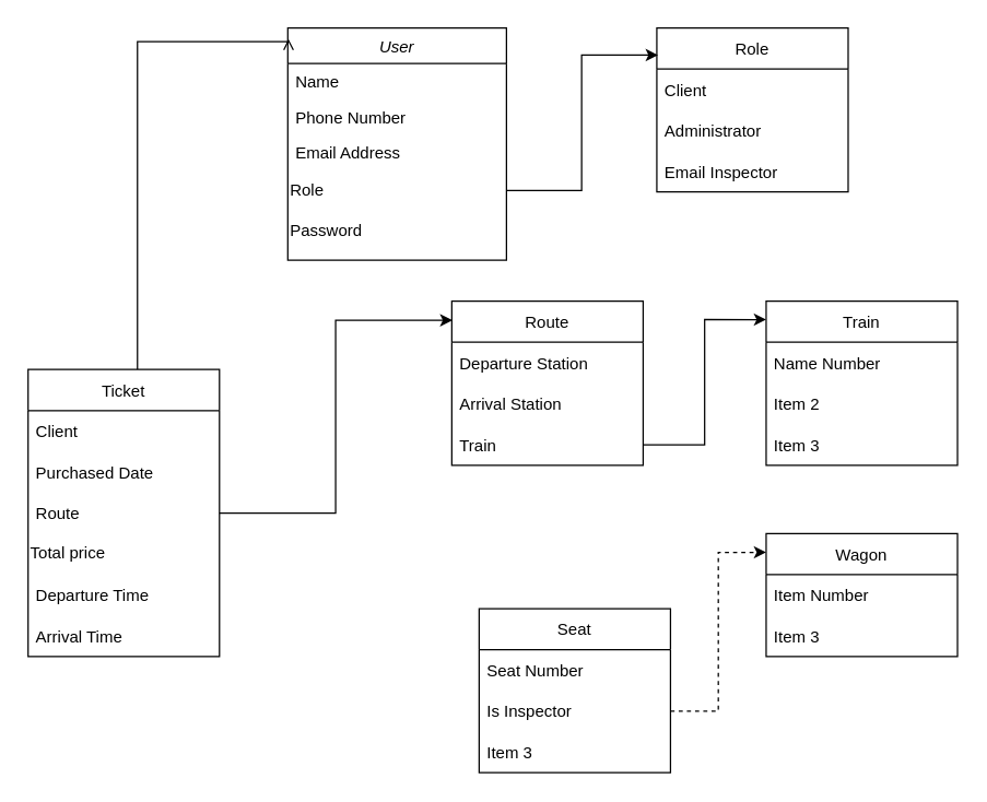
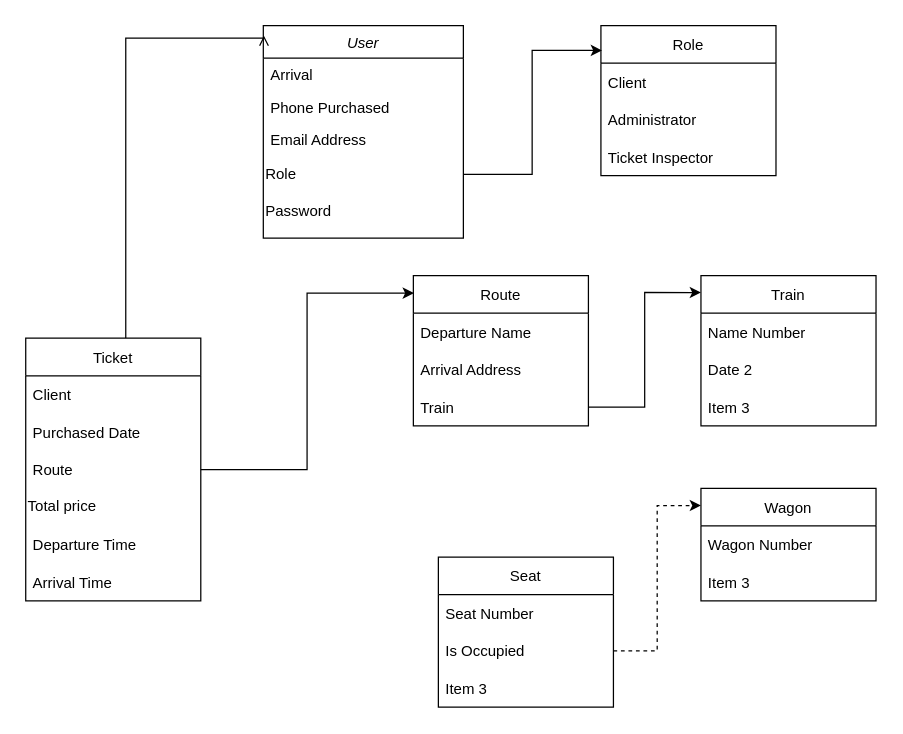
- <mxCell id="3" value="Name" style="text;align=left;verticalAlign=top;spacingLeft=4;spacingRight=4;overflow=hidden;rotatable=0;points=[[0,0.5],[1,0.5]];portConstraint=eastwest;" parent="2" vertex="1"><mxGeometry y="26" width="160" height="26" as="geometry" /></mxCell>
+ <mxCell id="3" value="Arrival" style="text;align=left;verticalAlign=top;spacingLeft=4;spacingRight=4;overflow=hidden;rotatable=0;points=[[0,0.5],[1,0.5]];portConstraint=eastwest;" parent="2" vertex="1"><mxGeometry y="26" width="160" height="26" as="geometry" /></mxCell>
- <mxCell id="4" value="Phone Number" style="text;align=left;verticalAlign=top;spacingLeft=4;spacingRight=4;overflow=hidden;rotatable=0;points=[[0,0.5],[1,0.5]];portConstraint=eastwest;rounded=0;shadow=0;html=0;" parent="2" vertex="1"><mxGeometry y="52" width="160" height="26" as="geometry" /></mxCell>
+ <mxCell id="4" value="Phone Purchased" style="text;align=left;verticalAlign=top;spacingLeft=4;spacingRight=4;overflow=hidden;rotatable=0;points=[[0,0.5],[1,0.5]];portConstraint=eastwest;rounded=0;shadow=0;html=0;" parent="2" vertex="1"><mxGeometry y="52" width="160" height="26" as="geometry" /></mxCell>
- <mxCell id="11" value="Email Inspector" style="text;strokeColor=none;fillColor=none;align=left;verticalAlign=middle;spacingLeft=4;spacingRight=4;overflow=hidden;points=[[0,0.5],[1,0.5]];portConstraint=eastwest;rotatable=0;" vertex="1" parent="8"><mxGeometry y="90" width="140" height="30" as="geometry" /></mxCell>
+ <mxCell id="11" value="Ticket Inspector" style="text;strokeColor=none;fillColor=none;align=left;verticalAlign=middle;spacingLeft=4;spacingRight=4;overflow=hidden;points=[[0,0.5],[1,0.5]];portConstraint=eastwest;rotatable=0;" vertex="1" parent="8"><mxGeometry y="90" width="140" height="30" as="geometry" /></mxCell>
- <mxCell id="22" value="Departure Station" style="text;strokeColor=none;fillColor=none;align=left;verticalAlign=middle;spacingLeft=4;spacingRight=4;overflow=hidden;points=[[0,0.5],[1,0.5]];portConstraint=eastwest;rotatable=0;" vertex="1" parent="21"><mxGeometry y="30" width="140" height="30" as="geometry" /></mxCell>
+ <mxCell id="22" value="Departure Name" style="text;strokeColor=none;fillColor=none;align=left;verticalAlign=middle;spacingLeft=4;spacingRight=4;overflow=hidden;points=[[0,0.5],[1,0.5]];portConstraint=eastwest;rotatable=0;" vertex="1" parent="21"><mxGeometry y="30" width="140" height="30" as="geometry" /></mxCell>
- <mxCell id="23" value="Arrival Station" style="text;strokeColor=none;fillColor=none;align=left;verticalAlign=middle;spacingLeft=4;spacingRight=4;overflow=hidden;points=[[0,0.5],[1,0.5]];portConstraint=eastwest;rotatable=0;" vertex="1" parent="21"><mxGeometry y="60" width="140" height="30" as="geometry" /></mxCell>
+ <mxCell id="23" value="Arrival Address" style="text;strokeColor=none;fillColor=none;align=left;verticalAlign=middle;spacingLeft=4;spacingRight=4;overflow=hidden;points=[[0,0.5],[1,0.5]];portConstraint=eastwest;rotatable=0;" vertex="1" parent="21"><mxGeometry y="60" width="140" height="30" as="geometry" /></mxCell>
- <mxCell id="28" value="Item 2" style="text;strokeColor=none;fillColor=none;align=left;verticalAlign=middle;spacingLeft=4;spacingRight=4;overflow=hidden;points=[[0,0.5],[1,0.5]];portConstraint=eastwest;rotatable=0;" vertex="1" parent="26"><mxGeometry y="60" width="140" height="30" as="geometry" /></mxCell>
+ <mxCell id="28" value="Date 2" style="text;strokeColor=none;fillColor=none;align=left;verticalAlign=middle;spacingLeft=4;spacingRight=4;overflow=hidden;points=[[0,0.5],[1,0.5]];portConstraint=eastwest;rotatable=0;" vertex="1" parent="26"><mxGeometry y="60" width="140" height="30" as="geometry" /></mxCell>
- <mxCell id="32" value="Item Number" style="text;strokeColor=none;fillColor=none;align=left;verticalAlign=middle;spacingLeft=4;spacingRight=4;overflow=hidden;points=[[0,0.5],[1,0.5]];portConstraint=eastwest;rotatable=0;" vertex="1" parent="31"><mxGeometry y="30" width="140" height="30" as="geometry" /></mxCell>
+ <mxCell id="32" value="Wagon Number" style="text;strokeColor=none;fillColor=none;align=left;verticalAlign=middle;spacingLeft=4;spacingRight=4;overflow=hidden;points=[[0,0.5],[1,0.5]];portConstraint=eastwest;rotatable=0;" vertex="1" parent="31"><mxGeometry y="30" width="140" height="30" as="geometry" /></mxCell>
- <mxCell id="36" value="Is Inspector" style="text;strokeColor=none;fillColor=none;align=left;verticalAlign=middle;spacingLeft=4;spacingRight=4;overflow=hidden;points=[[0,0.5],[1,0.5]];portConstraint=eastwest;rotatable=0;" vertex="1" parent="34"><mxGeometry y="60" width="140" height="30" as="geometry" /></mxCell>
+ <mxCell id="36" value="Is Occupied" style="text;strokeColor=none;fillColor=none;align=left;verticalAlign=middle;spacingLeft=4;spacingRight=4;overflow=hidden;points=[[0,0.5],[1,0.5]];portConstraint=eastwest;rotatable=0;" vertex="1" parent="34"><mxGeometry y="60" width="140" height="30" as="geometry" /></mxCell>
